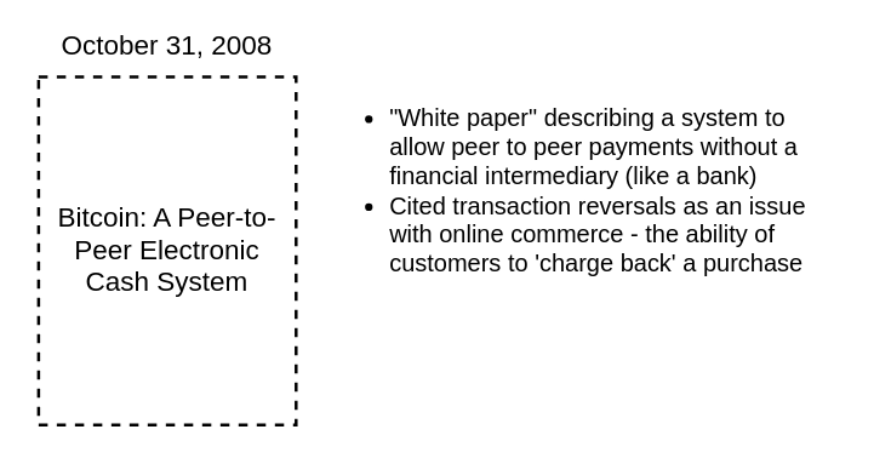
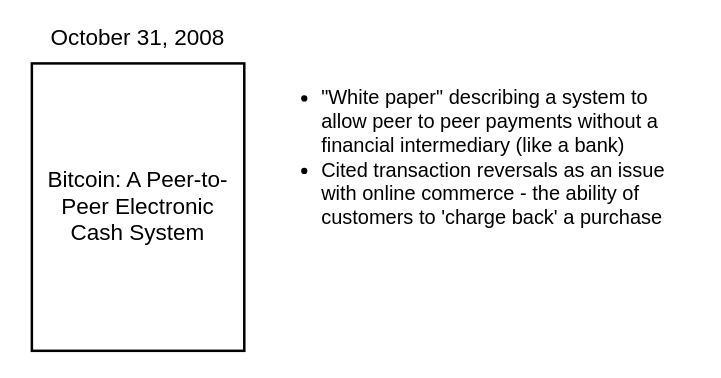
- <mxCell id="3" value="Bitcoin: A Peer-to-Peer Electronic Cash System" style="rounded=0;whiteSpace=wrap;html=1;shadow=0;labelBackgroundColor=none;strokeColor=#000000;strokeWidth=2;fillColor=#FFFFFF;fontSize=18;fontColor=#000000;align=center;dashed=1;" parent="1" vertex="1"><mxGeometry x="25" y="50" width="170" height="230" as="geometry" /></mxCell>
+ <mxCell id="3" value="Bitcoin: A Peer-to-Peer Electronic Cash System" style="rounded=0;whiteSpace=wrap;html=1;shadow=0;labelBackgroundColor=none;strokeColor=#000000;strokeWidth=2;fillColor=#FFFFFF;fontSize=18;fontColor=#000000;align=center;" parent="1" vertex="1"><mxGeometry x="25" y="50" width="170" height="230" as="geometry" /></mxCell>
